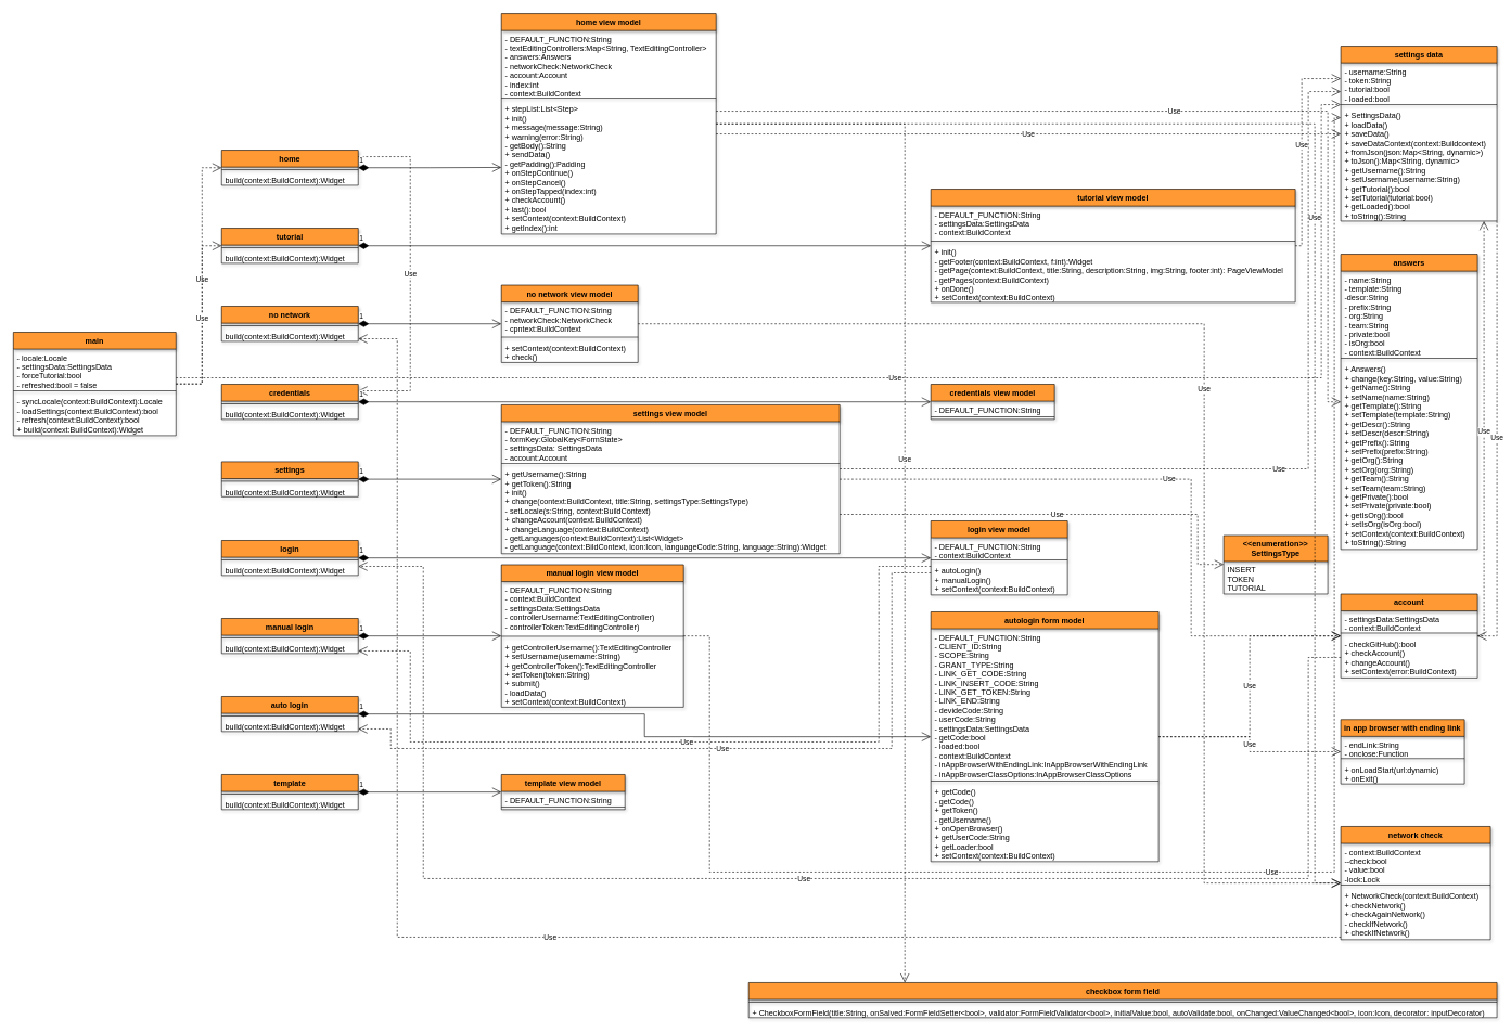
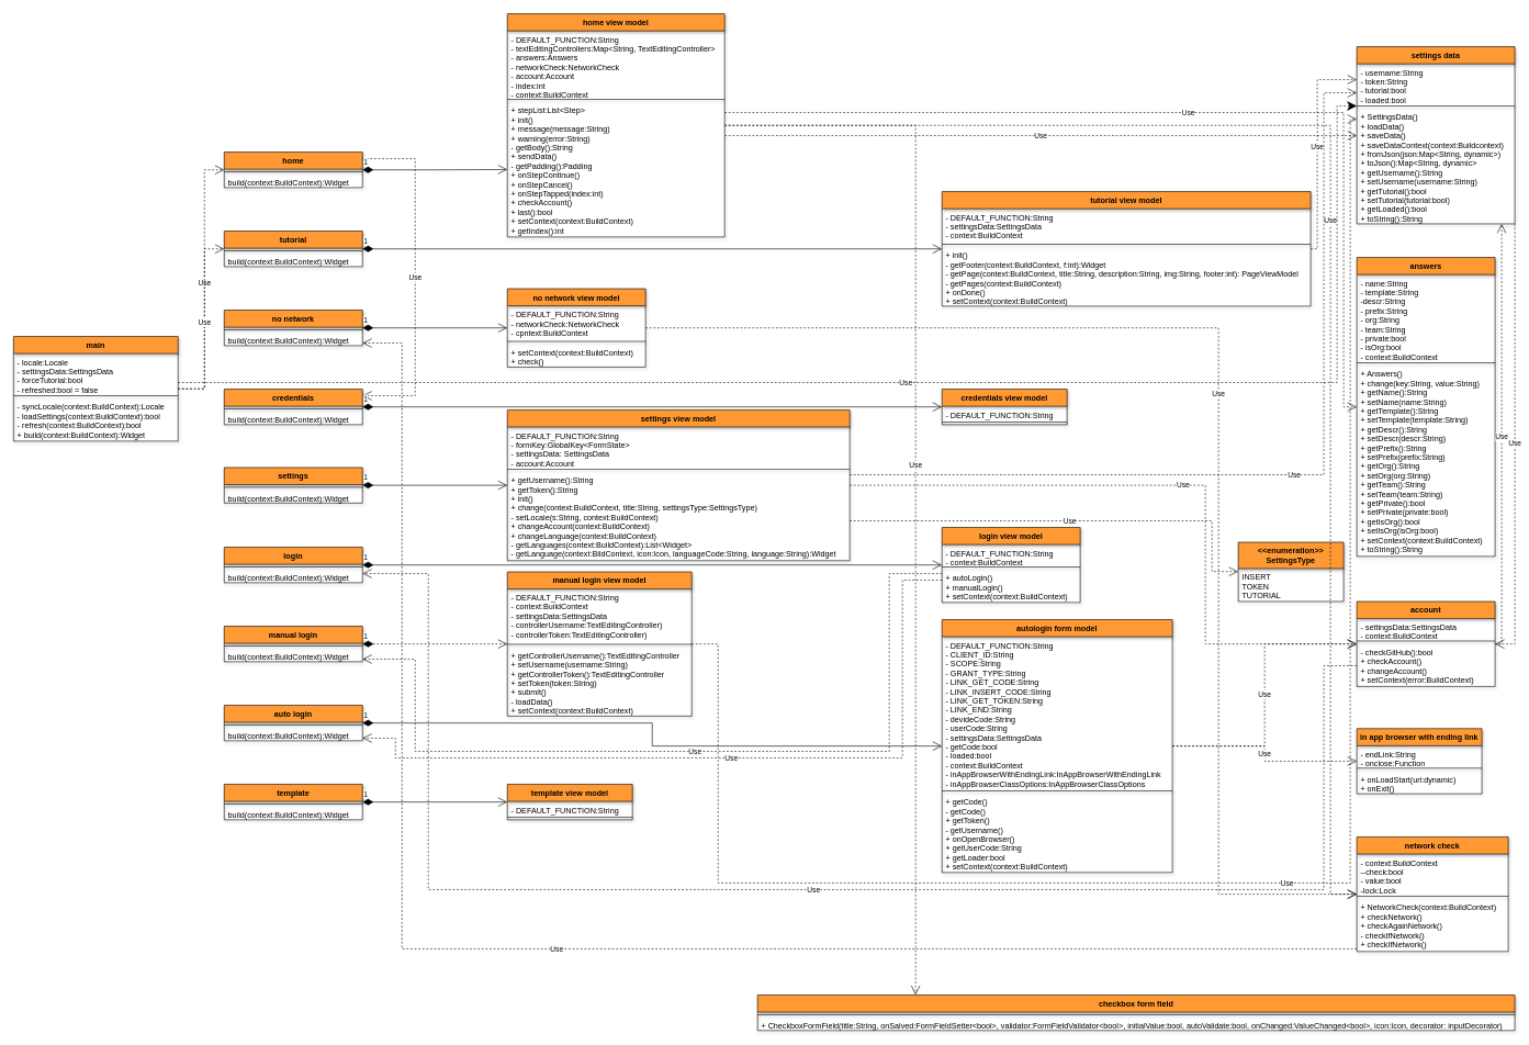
- <mxCell id="112" value="Use" style="endArrow=open;endSize=12;dashed=1;html=1;rounded=0;edgeStyle=orthogonalEdgeStyle;" edge="1" parent="1" source="6" target="119"><mxGeometry width="160" relative="1" as="geometry"><mxPoint x="1382" y="471" as="sourcePoint" /><mxPoint x="1542" y="471" as="targetPoint" /><Array as="points"><mxPoint x="2030" y="580" /><mxPoint x="2030" y="160" /></Array></mxGeometry></mxCell>
+ <mxCell id="112" value="Use" style="endArrow=classic;endSize=12;dashed=1;html=1;rounded=0;edgeStyle=orthogonalEdgeStyle;" edge="1" parent="1" source="6" target="119"><mxGeometry width="160" relative="1" as="geometry"><mxPoint x="1382" y="471" as="sourcePoint" /><mxPoint x="1542" y="471" as="targetPoint" /><Array as="points"><mxPoint x="2030" y="580" /><mxPoint x="2030" y="160" /></Array></mxGeometry></mxCell>
- <mxCell id="101" value="1" style="endArrow=open;html=1;endSize=12;startArrow=diamondThin;startSize=14;startFill=1;edgeStyle=orthogonalEdgeStyle;align=left;verticalAlign=bottom;rounded=0;" edge="1" parent="1" source="75" target="21"><mxGeometry x="-1" y="3" relative="1" as="geometry"><mxPoint x="1970" y="490" as="sourcePoint" /><mxPoint x="1450" y="1133" as="targetPoint" /></mxGeometry></mxCell>
+ <mxCell id="101" value="1" style="endArrow=open;html=1;endSize=12;startArrow=diamondThin;startSize=14;startFill=1;edgeStyle=orthogonalEdgeStyle;align=left;verticalAlign=bottom;rounded=0;dashed=1;" edge="1" parent="1" source="75" target="21"><mxGeometry x="-1" y="3" relative="1" as="geometry"><mxPoint x="1970" y="490" as="sourcePoint" /><mxPoint x="1450" y="1133" as="targetPoint" /></mxGeometry></mxCell>
